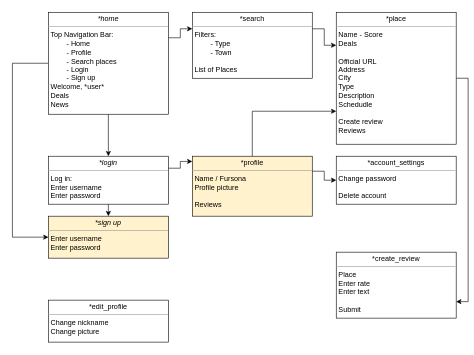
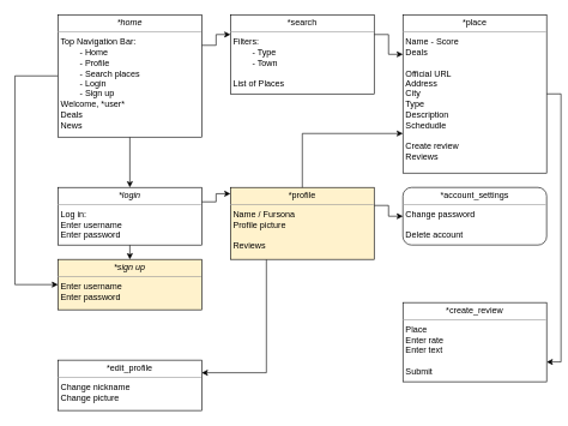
- <mxCell id="14" value="&lt;p style=&quot;margin: 0px ; margin-top: 4px ; text-align: center&quot;&gt;*account_settings&lt;/p&gt;&lt;hr size=&quot;1&quot;&gt;&lt;p style=&quot;margin: 0px ; margin-left: 4px&quot;&gt;&lt;span&gt;Change password&lt;/span&gt;&lt;br&gt;&lt;/p&gt;&lt;p style=&quot;margin: 0px ; margin-left: 4px&quot;&gt;&lt;br&gt;&lt;/p&gt;&lt;p style=&quot;margin: 0px ; margin-left: 4px&quot;&gt;Delete account&lt;/p&gt;" style="verticalAlign=top;align=left;overflow=fill;fontSize=12;fontFamily=Helvetica;html=1;rounded=0;shadow=0;comic=0;labelBackgroundColor=none;strokeWidth=1" parent="1" vertex="1"><mxGeometry x="560" y="260" width="200" height="80" as="geometry" /></mxCell>
+ <mxCell id="14" value="&lt;p style=&quot;margin: 0px ; margin-top: 4px ; text-align: center&quot;&gt;*account_settings&lt;/p&gt;&lt;hr size=&quot;1&quot;&gt;&lt;p style=&quot;margin: 0px ; margin-left: 4px&quot;&gt;&lt;span&gt;Change password&lt;/span&gt;&lt;br&gt;&lt;/p&gt;&lt;p style=&quot;margin: 0px ; margin-left: 4px&quot;&gt;&lt;br&gt;&lt;/p&gt;&lt;p style=&quot;margin: 0px ; margin-left: 4px&quot;&gt;Delete account&lt;/p&gt;" style="verticalAlign=top;align=left;overflow=fill;fontSize=12;fontFamily=Helvetica;html=1;shadow=0;comic=0;labelBackgroundColor=none;strokeWidth=1;rounded=1;" parent="1" vertex="1"><mxGeometry x="560" y="260" width="200" height="80" as="geometry" /></mxCell>
+ <mxCell id="12" style="edgeStyle=orthogonalEdgeStyle;rounded=0;orthogonalLoop=1;jettySize=auto;html=1;exitX=0.25;exitY=1;exitDx=0;exitDy=0;entryX=1;entryY=0.25;entryDx=0;entryDy=0;" parent="1" source="13" target="17" edge="1"><mxGeometry relative="1" as="geometry" /></mxCell>
